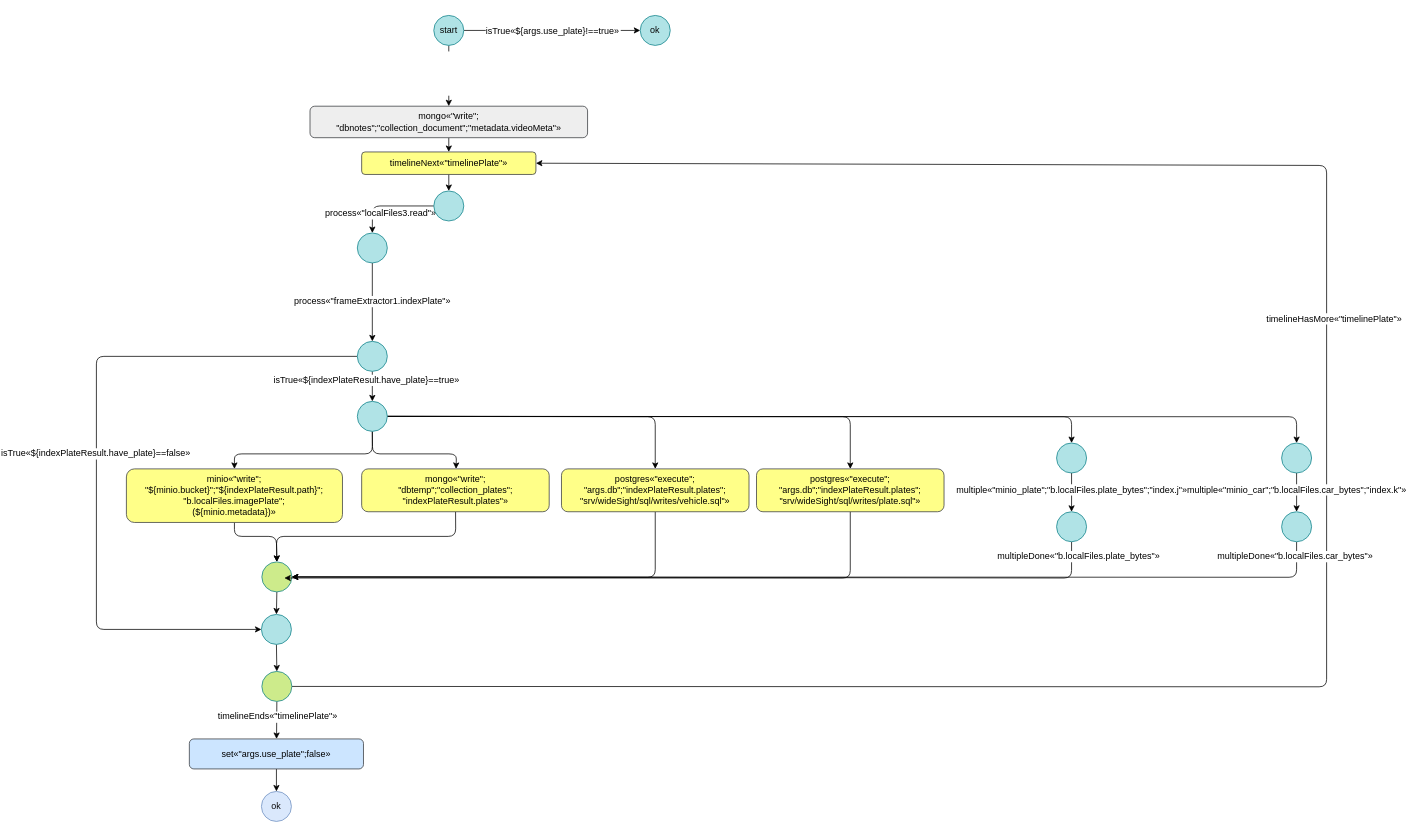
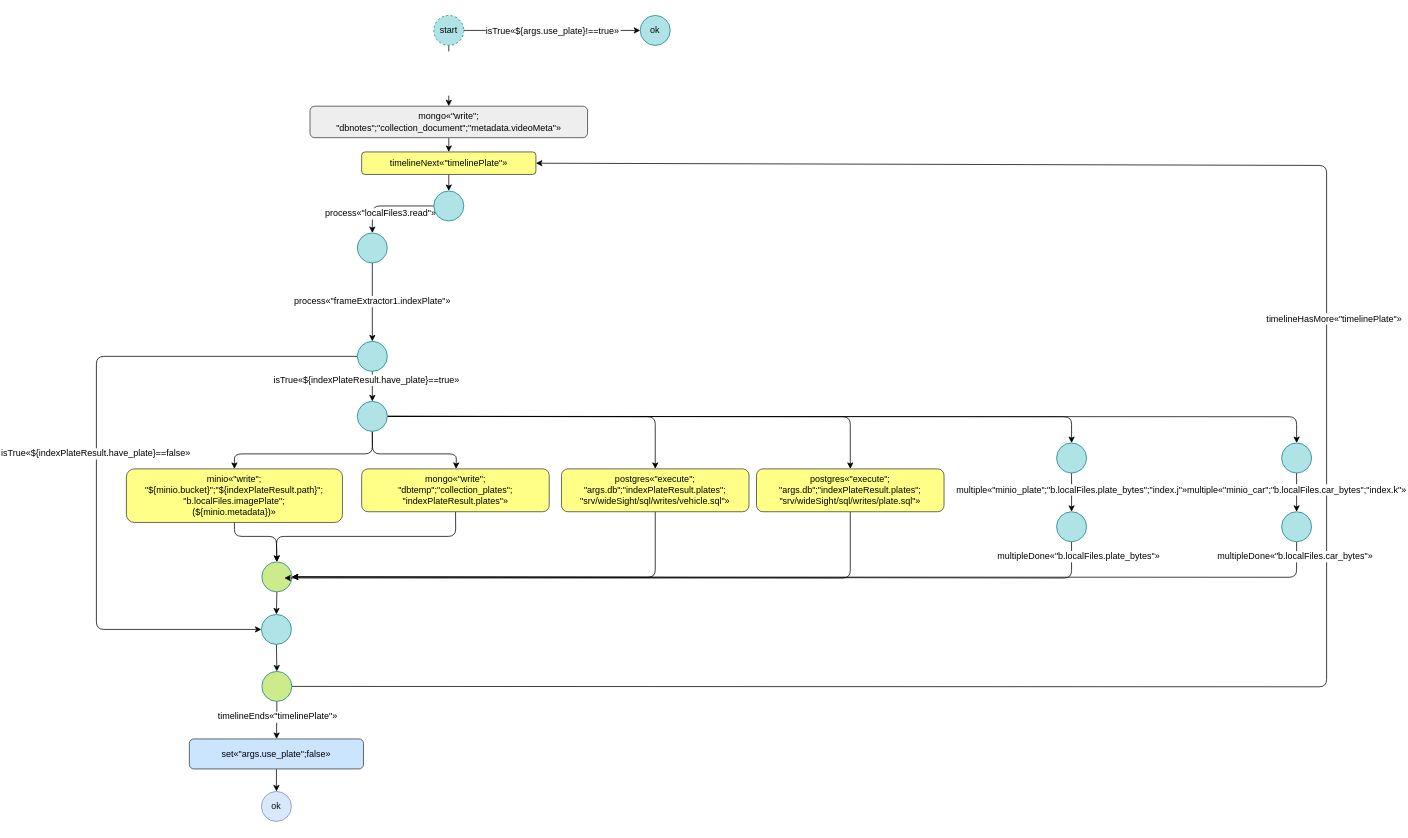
- <mxCell id="6" value="start" style="ellipse;whiteSpace=wrap;html=1;fillColor=#b0e3e6;strokeColor=#0e8088;fontColor=#050505;" parent="1" vertex="1"><mxGeometry x="469.78" y="20" width="40" height="40" as="geometry" /></mxCell>
+ <mxCell id="6" value="start" style="ellipse;whiteSpace=wrap;html=1;fillColor=#b0e3e6;strokeColor=#0e8088;fontColor=#050505;dashed=1;" parent="1" vertex="1"><mxGeometry x="469.78" y="20" width="40" height="40" as="geometry" /></mxCell>
